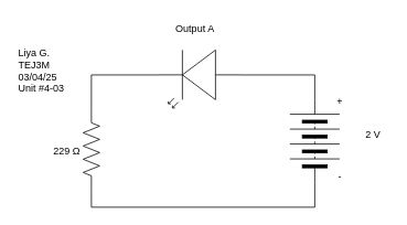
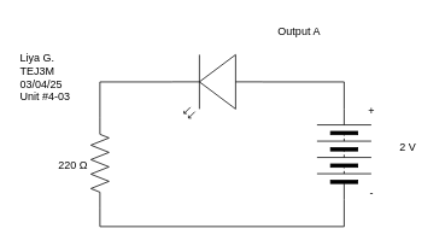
- <mxCell id="10" value="Output A" style="text;html=1;align=center;verticalAlign=middle;resizable=0;points=[];autosize=1;strokeColor=none;fillColor=none;" parent="1" vertex="1"><mxGeometry x="200" y="20" width="70" height="30" as="geometry" /></mxCell>
+ <mxCell id="10" value="Output A" style="text;html=1;align=center;verticalAlign=middle;resizable=0;points=[];autosize=1;strokeColor=none;fillColor=none;" parent="1" vertex="1"><mxGeometry x="295" y="20" width="70" height="30" as="geometry" /></mxCell>
- <mxCell id="9" value="229&amp;nbsp;Ω" style="text;html=1;align=center;verticalAlign=middle;resizable=0;points=[];autosize=1;strokeColor=none;fillColor=none;" parent="1" vertex="1"><mxGeometry x="50" y="168" width="60" height="30" as="geometry" /></mxCell>
+ <mxCell id="9" value="220&amp;nbsp;Ω" style="text;html=1;align=center;verticalAlign=middle;resizable=0;points=[];autosize=1;strokeColor=none;fillColor=none;" parent="1" vertex="1"><mxGeometry x="50" y="168" width="60" height="30" as="geometry" /></mxCell>
